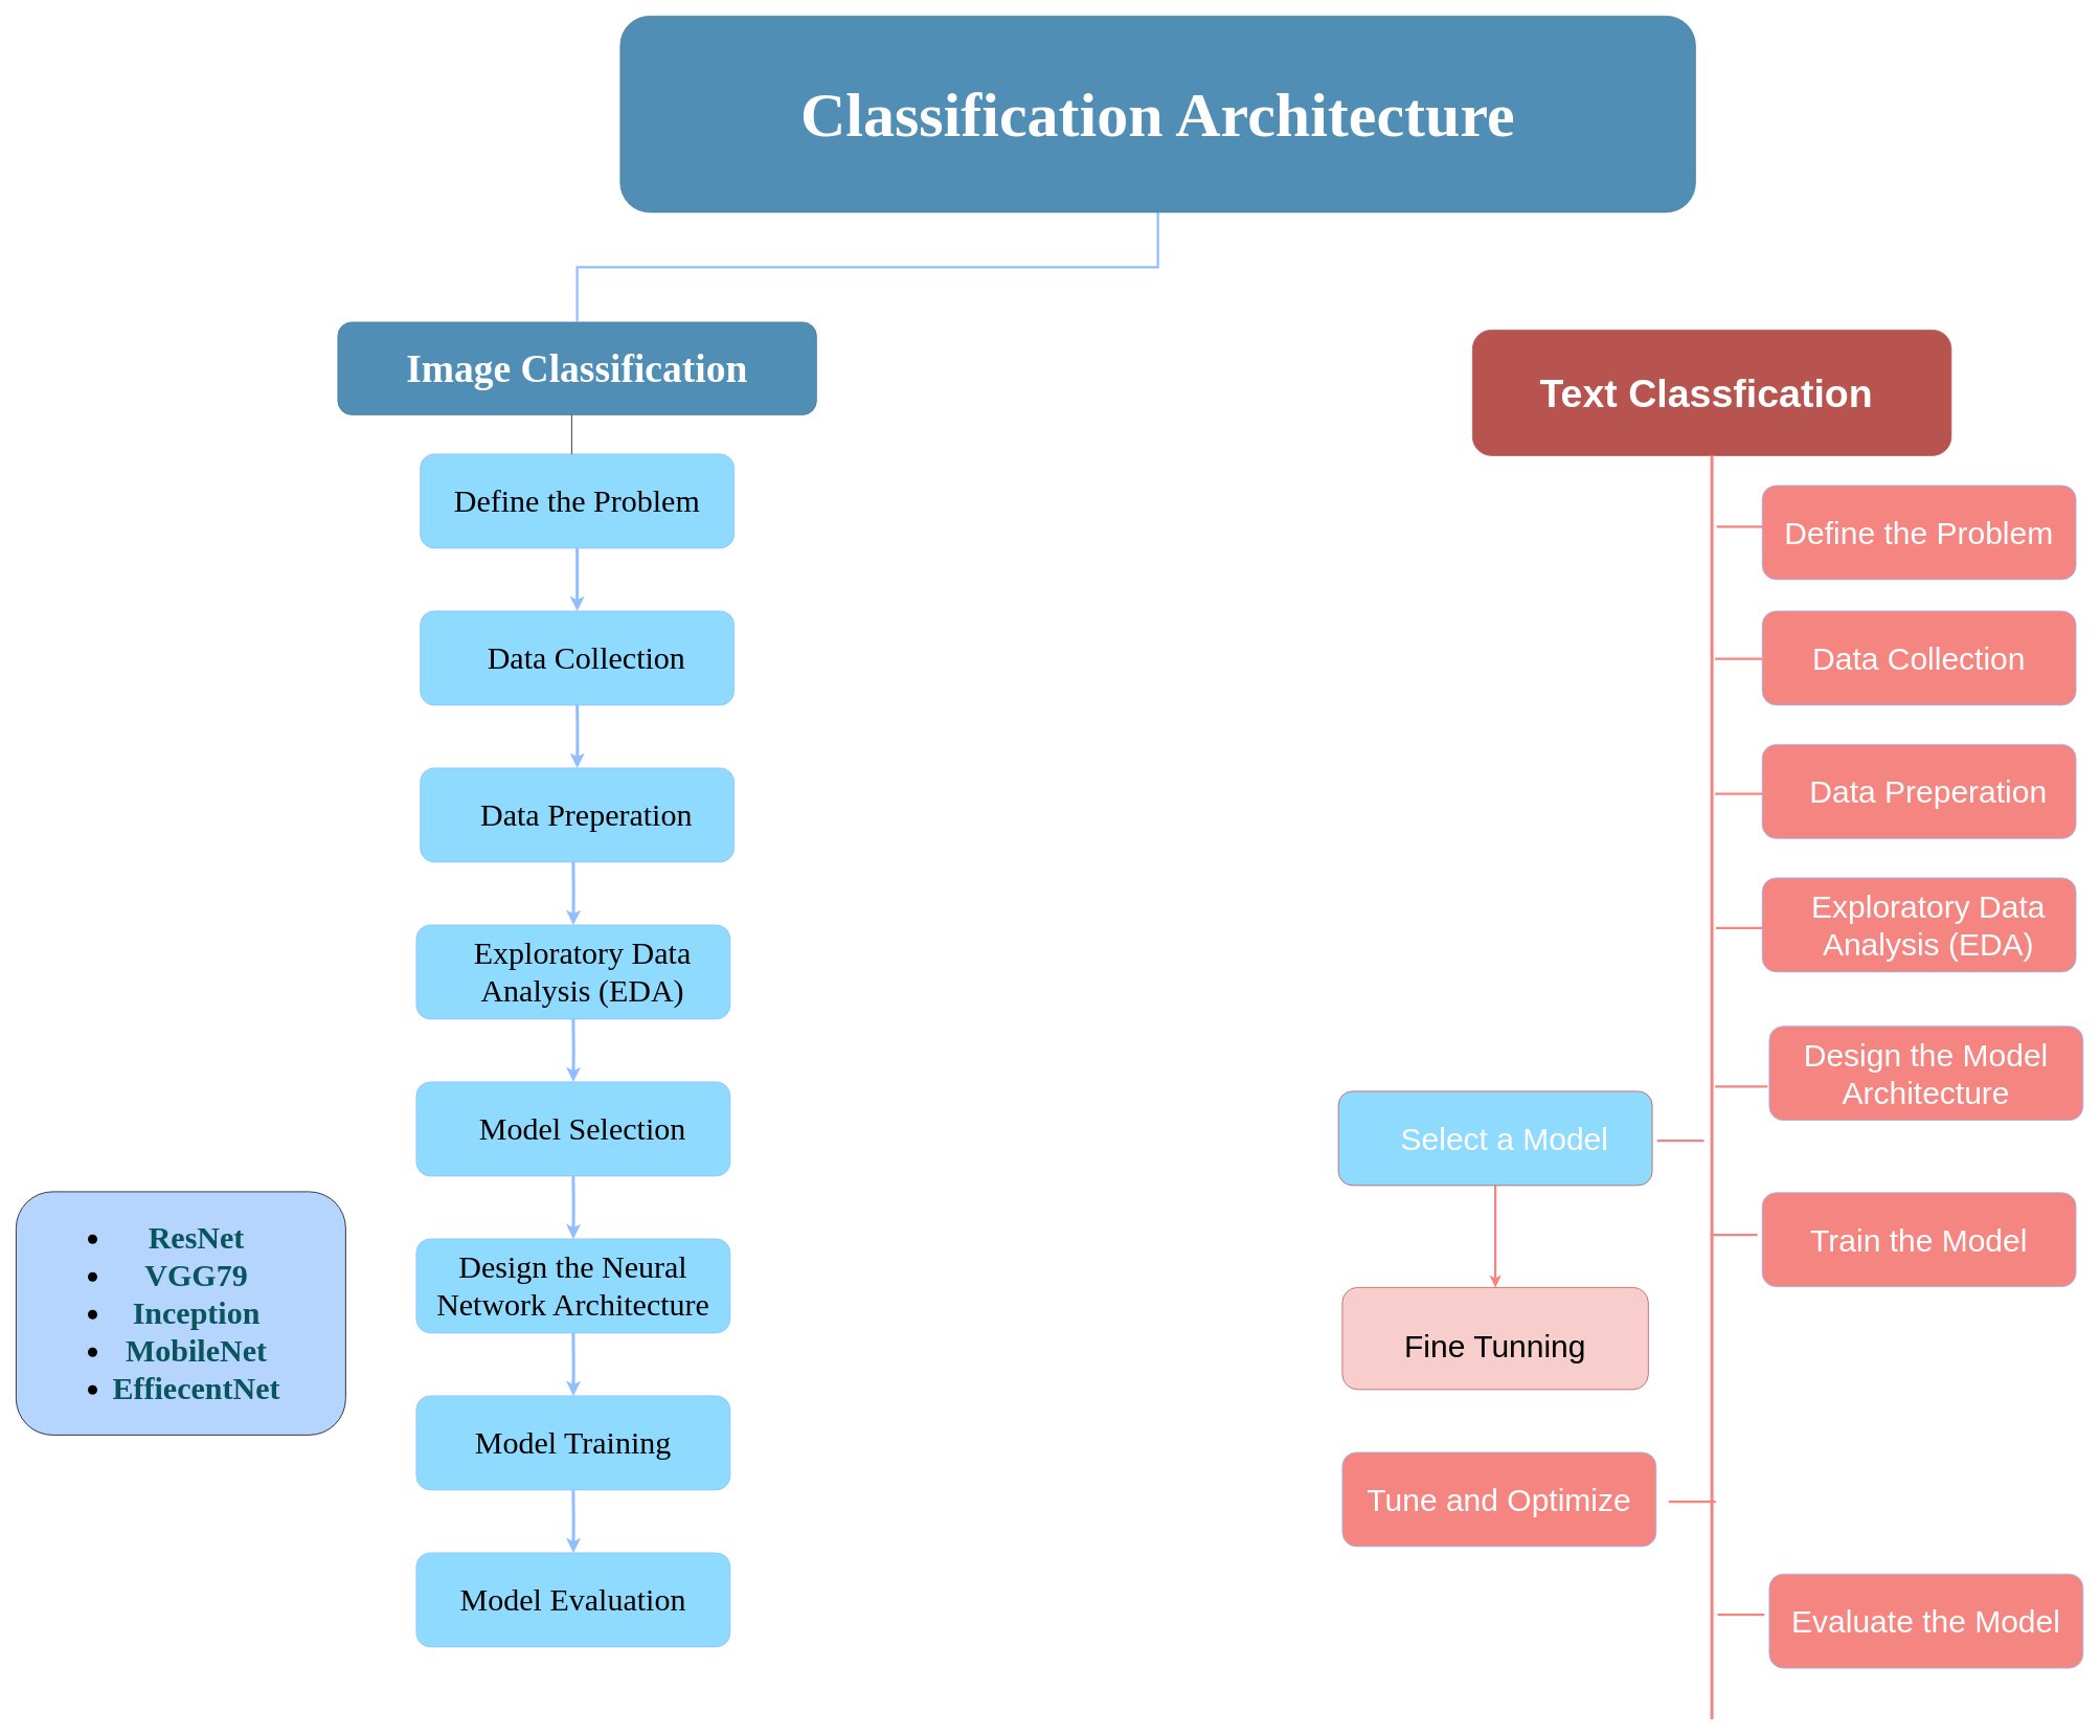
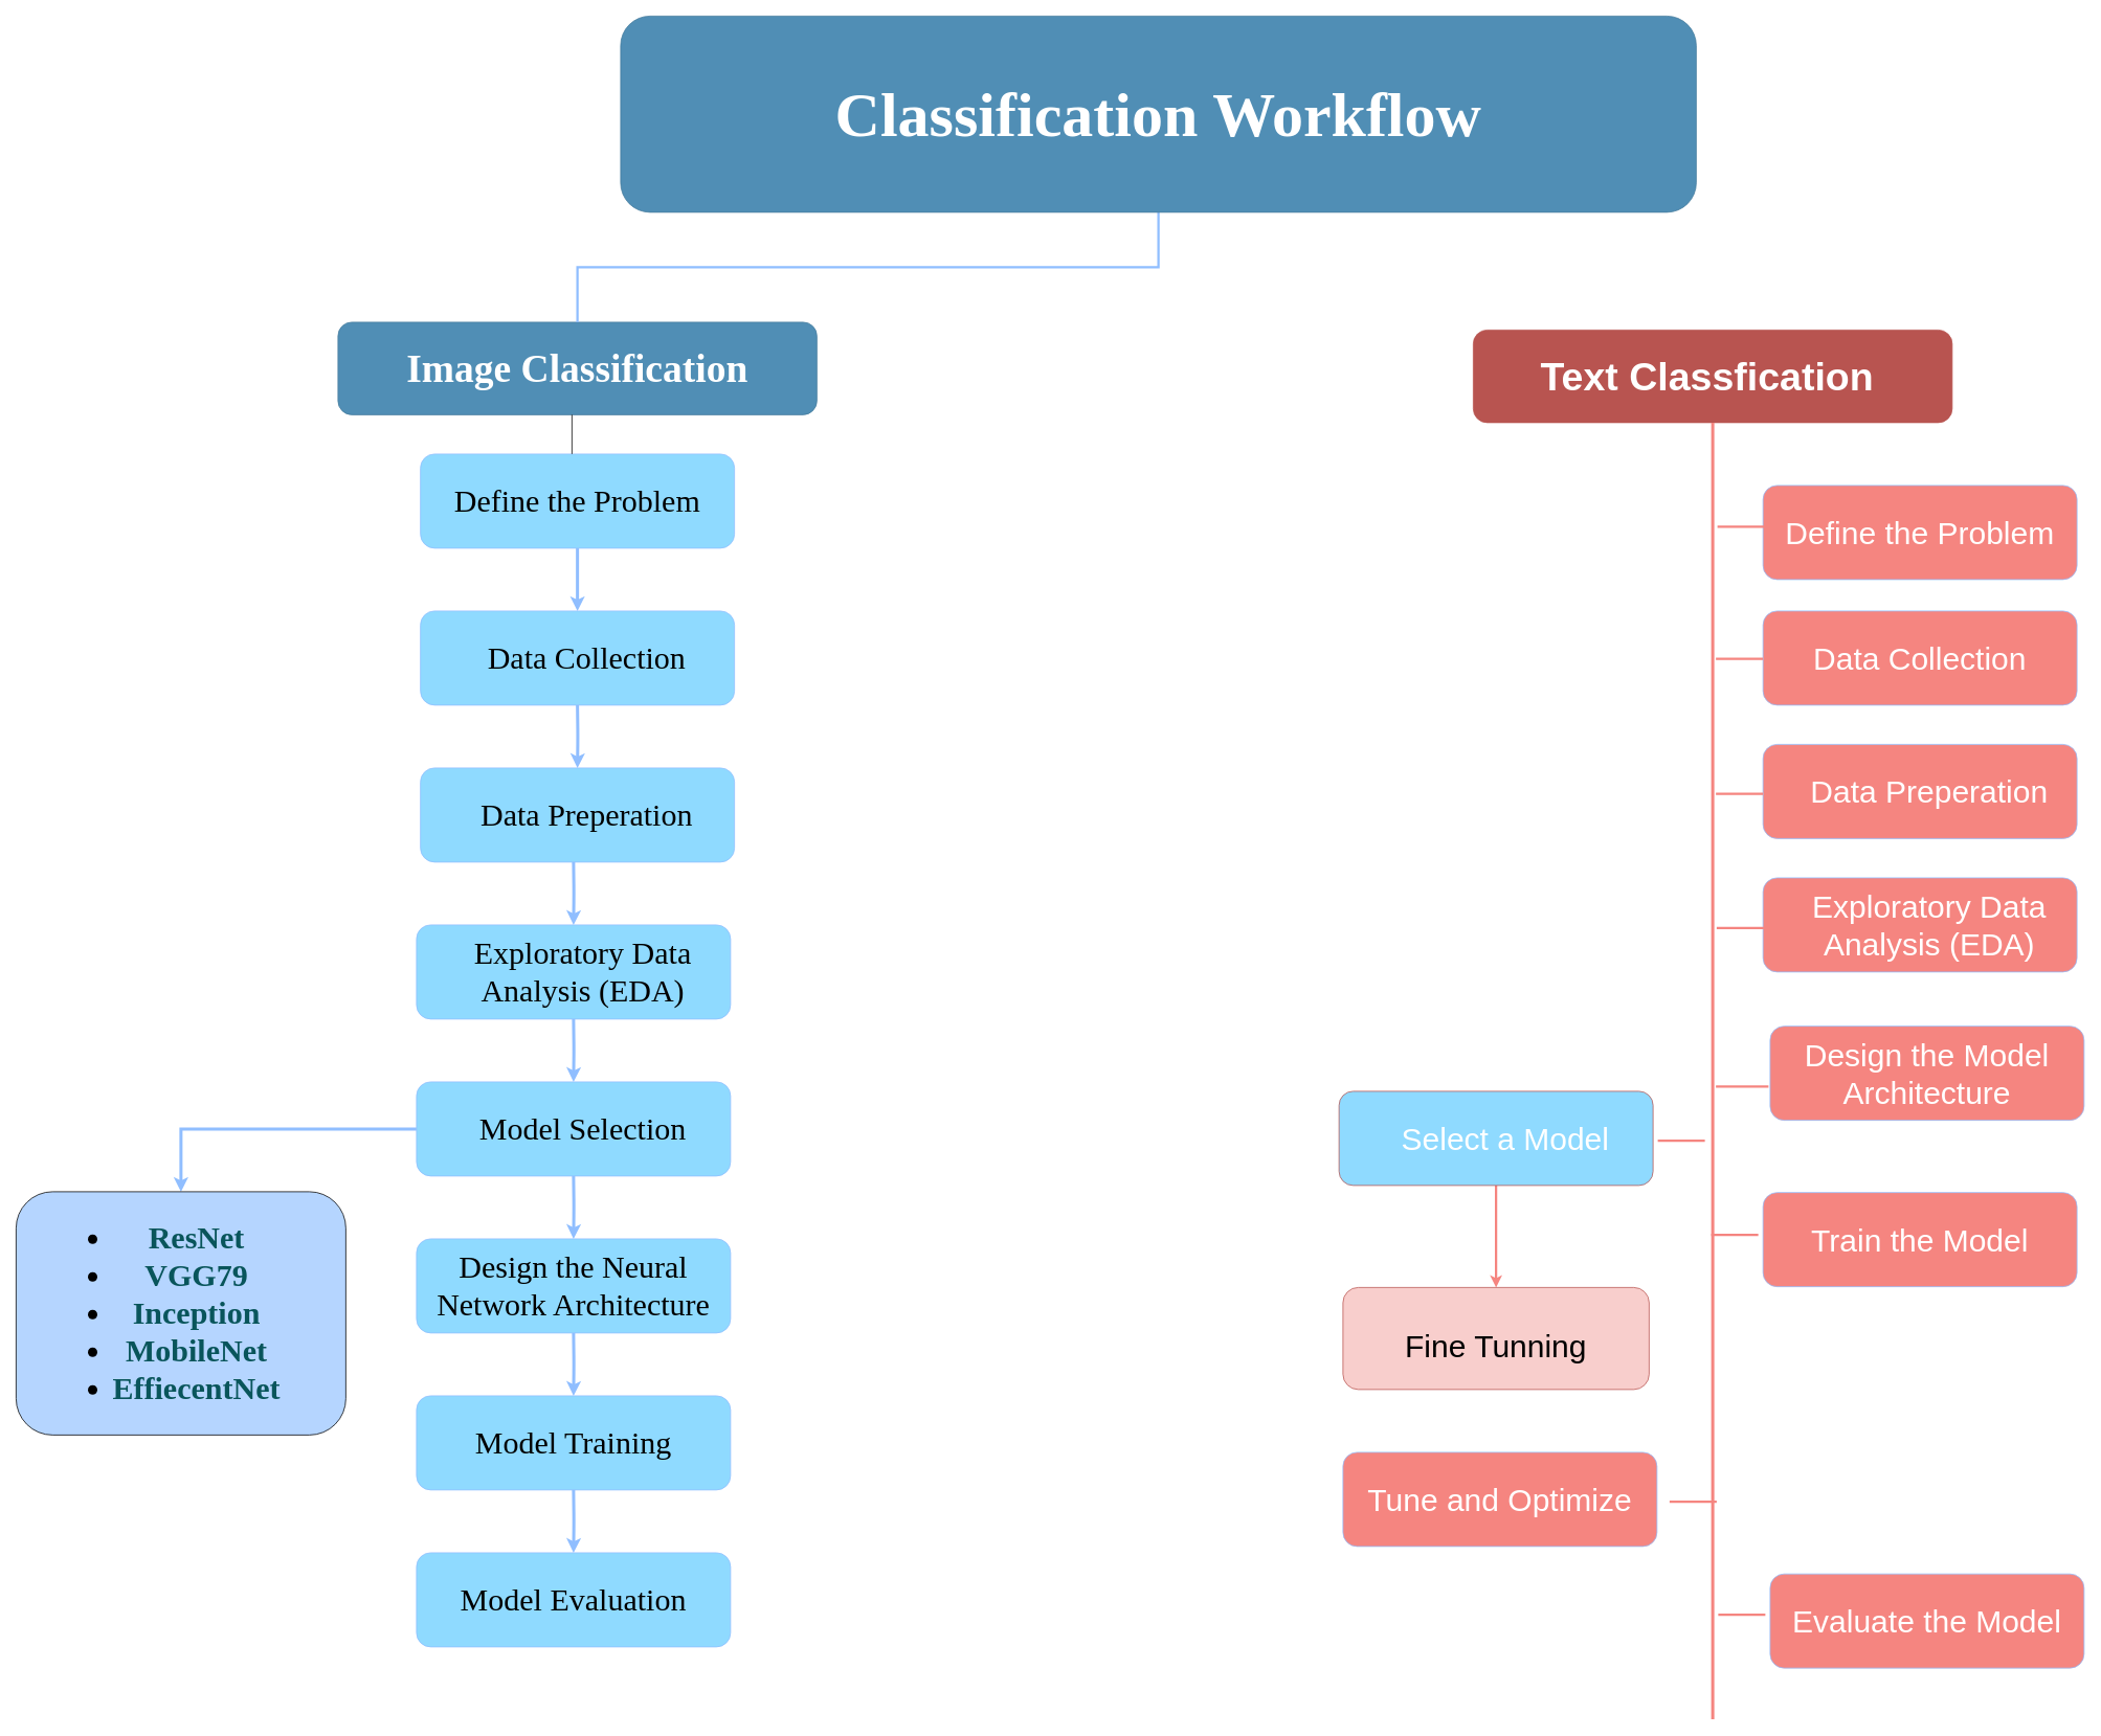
- <mxCell id="44" value="&lt;font color=&quot;#ffffff&quot; style=&quot;font-size: 80px;&quot;&gt;&lt;b style=&quot;&quot;&gt;Classification Architecture&lt;/b&gt;&lt;/font&gt;" style="rounded=1;whiteSpace=wrap;html=1;strokeColor=#457B9D;fontColor=#1D3557;fillColor=#508EB5;fontFamily=Garamond;" vertex="1" parent="1"><mxGeometry x="790" y="20" width="1370" height="250" as="geometry" /></mxCell>
+ <mxCell id="44" value="&lt;font color=&quot;#ffffff&quot; style=&quot;font-size: 80px;&quot;&gt;&lt;b style=&quot;&quot;&gt;Classification Workflow&lt;/b&gt;&lt;/font&gt;" style="rounded=1;whiteSpace=wrap;html=1;strokeColor=#457B9D;fontColor=#1D3557;fillColor=#508EB5;fontFamily=Garamond;" vertex="1" parent="1"><mxGeometry x="790" y="20" width="1370" height="250" as="geometry" /></mxCell>
- <mxCell id="21" value="&lt;font size=&quot;1&quot; color=&quot;#ffffff&quot; style=&quot;&quot;&gt;&lt;b style=&quot;font-size: 50px;&quot;&gt;Text Classfication&amp;nbsp;&lt;/b&gt;&lt;/font&gt;" style="rounded=1;whiteSpace=wrap;html=1;strokeColor=#b85450;fillColor=#B85450;" vertex="1" parent="1"><mxGeometry x="1876" y="420" width="610" height="160" as="geometry" /></mxCell>
+ <mxCell id="21" value="&lt;font size=&quot;1&quot; color=&quot;#ffffff&quot; style=&quot;&quot;&gt;&lt;b style=&quot;font-size: 50px;&quot;&gt;Text Classfication&amp;nbsp;&lt;/b&gt;&lt;/font&gt;" style="rounded=1;whiteSpace=wrap;html=1;strokeColor=#b85450;fillColor=#B85450;" vertex="1" parent="1"><mxGeometry x="1876" y="420" width="610" height="118" as="geometry" /></mxCell>
+ <mxCell id="11" style="edgeStyle=orthogonalEdgeStyle;rounded=0;orthogonalLoop=1;jettySize=auto;html=1;exitX=0;exitY=0.5;exitDx=0;exitDy=0;entryX=0.5;entryY=0;entryDx=0;entryDy=0;fontSize=12;strokeWidth=4;strokeColor=#90BEFF;fontFamily=Garamond;" edge="1" parent="1" source="12" target="19"><mxGeometry relative="1" as="geometry"><mxPoint x="250" y="1518" as="targetPoint" /></mxGeometry></mxCell>
